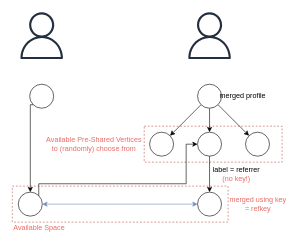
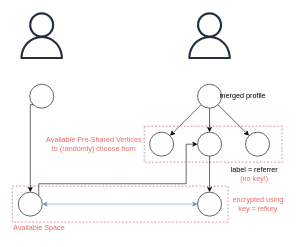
- <mxCell id="21" value="label = referrer&lt;br&gt;&lt;font color=&quot;#ea6b66&quot;&gt;(no key!)&lt;/font&gt;" style="text;html=1;strokeColor=none;fillColor=none;align=center;verticalAlign=middle;whiteSpace=wrap;rounded=0;" parent="1" vertex="1"><mxGeometry x="348" y="280" width="92" height="20" as="geometry" /></mxCell>
+ <mxCell id="21" value="label = referrer&lt;br&gt;&lt;font color=&quot;#ea6b66&quot;&gt;(no key!)&lt;/font&gt;" style="text;html=1;strokeColor=none;fillColor=none;align=center;verticalAlign=middle;whiteSpace=wrap;rounded=0;" parent="1" vertex="1"><mxGeometry x="378" y="280" width="92" height="20" as="geometry" /></mxCell>
- <mxCell id="24" value="merged using key = refkey" style="text;html=1;strokeColor=none;fillColor=none;align=center;verticalAlign=middle;whiteSpace=wrap;rounded=0;fontColor=#EA6B66;" vertex="1" parent="1"><mxGeometry x="380" y="330" width="100" height="20" as="geometry" /></mxCell>
+ <mxCell id="24" value="encrypted using key = refkey" style="text;html=1;strokeColor=none;fillColor=none;align=center;verticalAlign=middle;whiteSpace=wrap;rounded=0;fontColor=#EA6B66;" vertex="1" parent="1"><mxGeometry x="380" y="330" width="100" height="20" as="geometry" /></mxCell>
